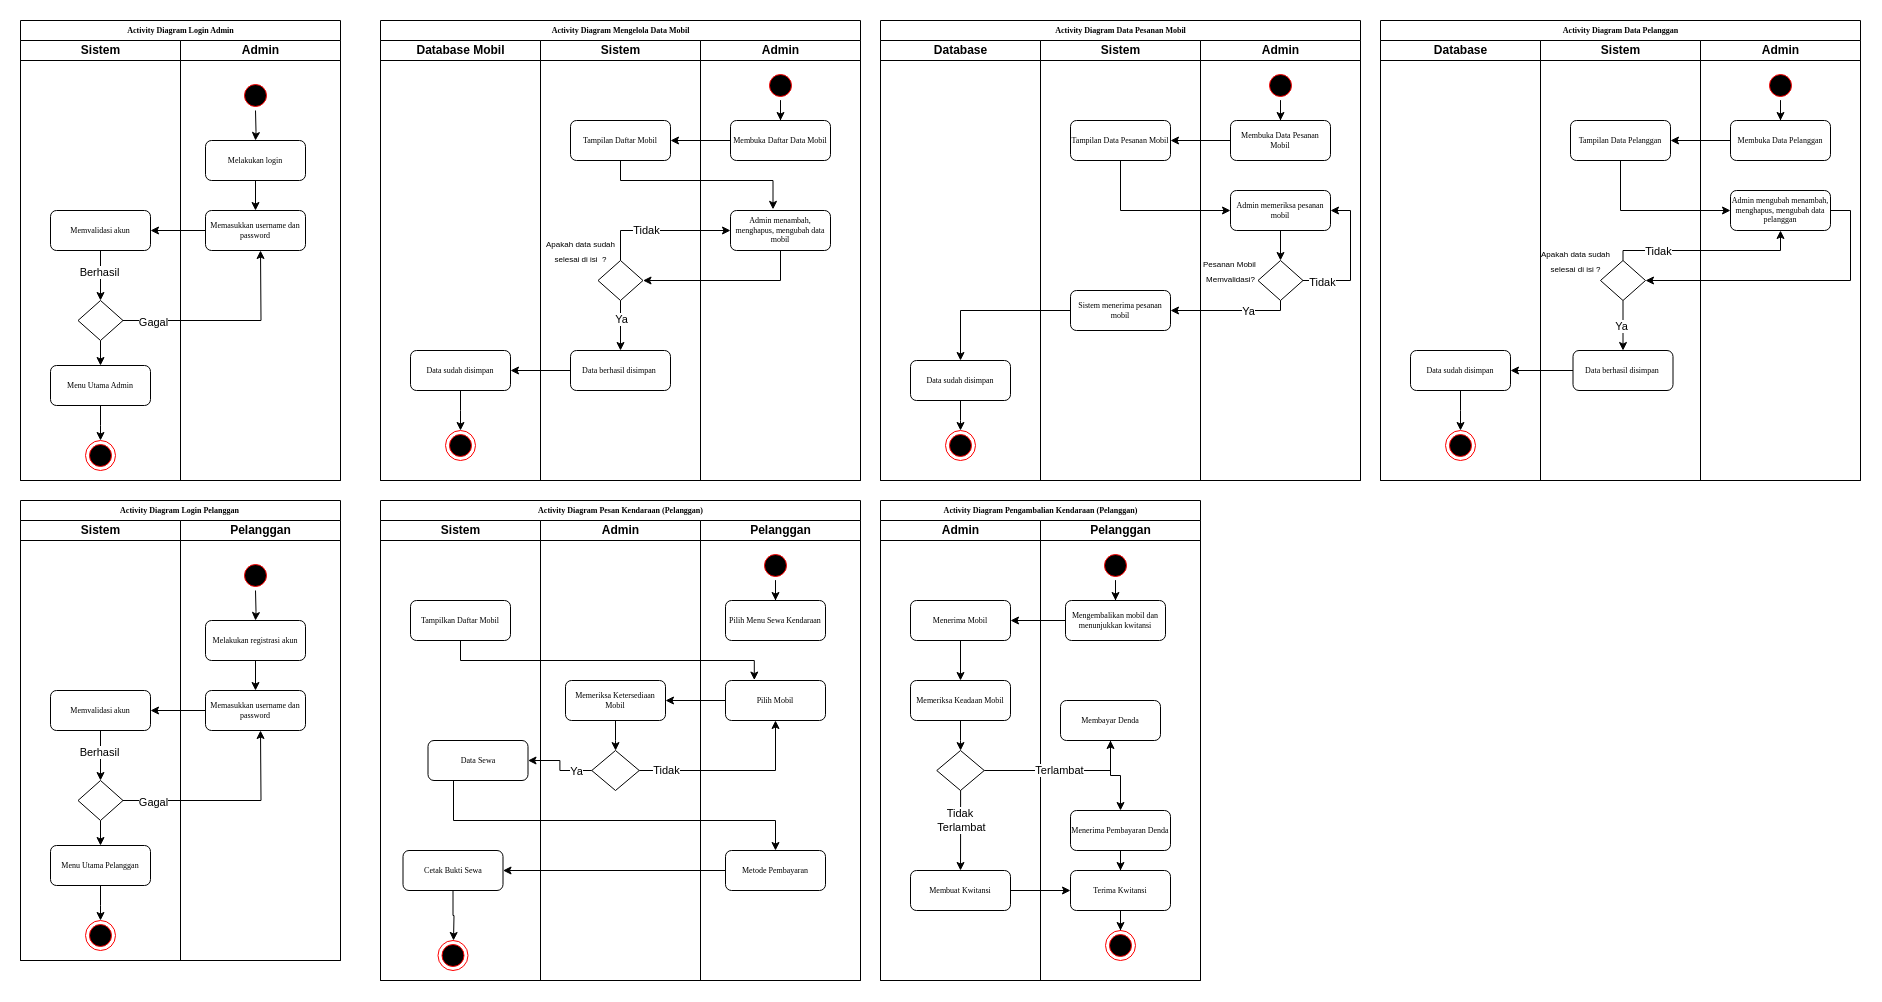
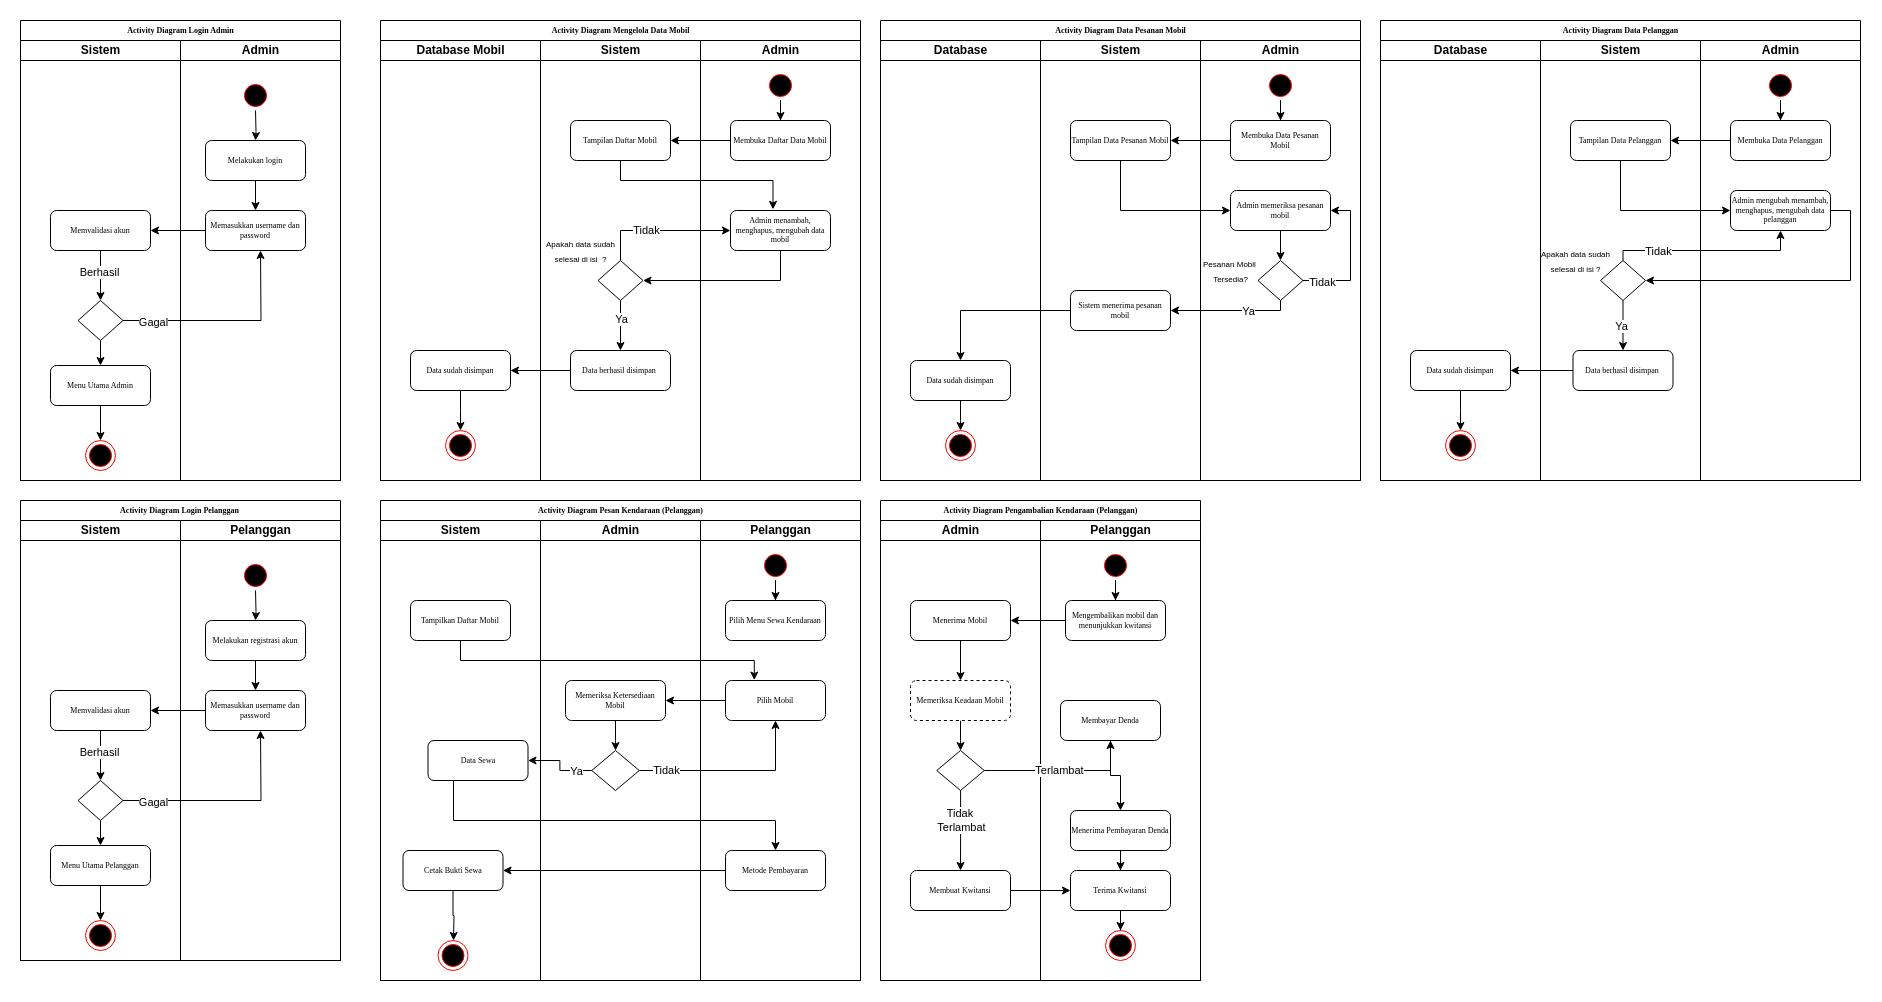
- <mxCell id="130" value="&lt;span style=&quot;font-size: 8px;&quot;&gt;Pesanan Mobil&amp;nbsp;&lt;/span&gt;&lt;div&gt;&lt;span style=&quot;font-size: 8px;&quot;&gt;Memvalidasi?&lt;/span&gt;&lt;/div&gt;" style="text;html=1;align=center;verticalAlign=middle;resizable=0;points=[];autosize=1;strokeColor=none;fillColor=none;" vertex="1" parent="121"><mxGeometry x="-10" y="210" width="80" height="40" as="geometry" /></mxCell>
+ <mxCell id="130" value="&lt;span style=&quot;font-size: 8px;&quot;&gt;Pesanan Mobil&amp;nbsp;&lt;/span&gt;&lt;div&gt;&lt;span style=&quot;font-size: 8px;&quot;&gt;Tersedia?&lt;/span&gt;&lt;/div&gt;" style="text;html=1;align=center;verticalAlign=middle;resizable=0;points=[];autosize=1;strokeColor=none;fillColor=none;" vertex="1" parent="121"><mxGeometry x="-10" y="210" width="80" height="40" as="geometry" /></mxCell>
- <mxCell id="91" value="Memeriksa Keadaan Mobil" style="rounded=1;whiteSpace=wrap;html=1;shadow=0;labelBackgroundColor=none;strokeWidth=1;fontFamily=Verdana;fontSize=8;align=center;" vertex="1" parent="89"><mxGeometry x="30" y="160" width="100" height="40" as="geometry" /></mxCell>
+ <mxCell id="91" value="Memeriksa Keadaan Mobil" style="rounded=1;whiteSpace=wrap;html=1;shadow=0;labelBackgroundColor=none;strokeWidth=1;fontFamily=Verdana;fontSize=8;align=center;dashed=1;" vertex="1" parent="89"><mxGeometry x="30" y="160" width="100" height="40" as="geometry" /></mxCell>
